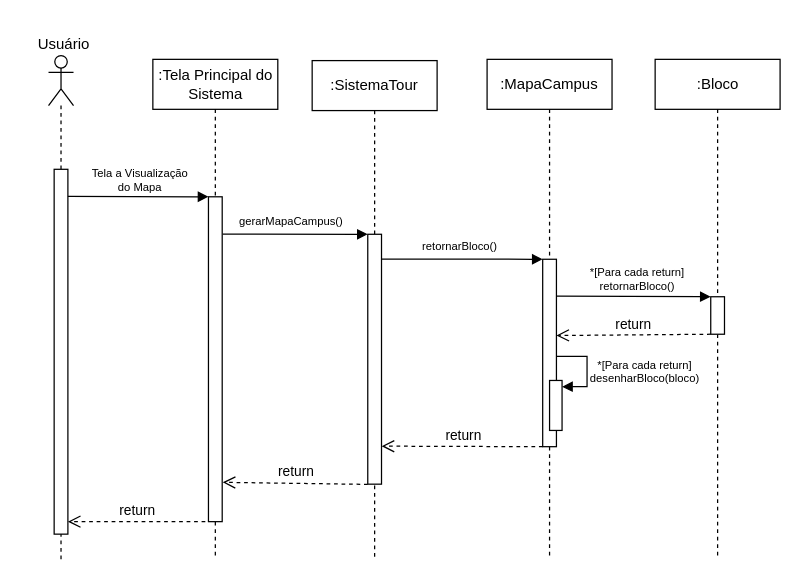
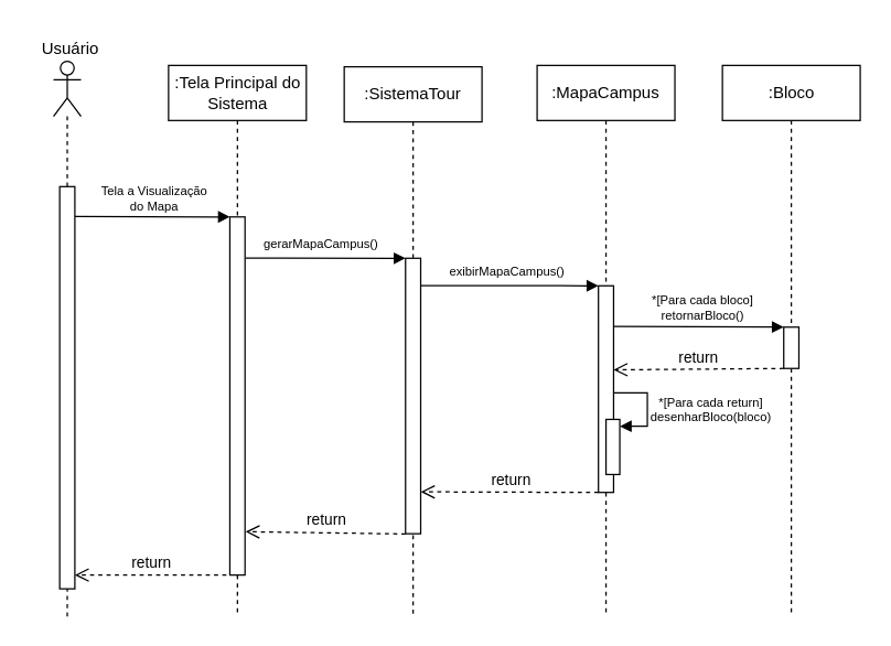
- <mxCell id="26" value="retornarBloco()" style="text;html=1;align=center;verticalAlign=middle;resizable=0;points=[];autosize=1;strokeColor=none;fillColor=none;fontSize=9;" vertex="1" parent="1"><mxGeometry x="312" y="187" width="110" height="20" as="geometry" /></mxCell>
+ <mxCell id="26" value="exibirMapaCampus()" style="text;html=1;align=center;verticalAlign=middle;resizable=0;points=[];autosize=1;strokeColor=none;fillColor=none;fontSize=9;" vertex="1" parent="1"><mxGeometry x="312" y="187" width="110" height="20" as="geometry" /></mxCell>
- <mxCell id="4" value="*[Para cada return]&lt;div&gt;retornarBloco()&lt;/div&gt;" style="text;html=1;align=center;verticalAlign=middle;resizable=0;points=[];autosize=1;strokeColor=none;fillColor=none;fontSize=9;" parent="1" vertex="1"><mxGeometry x="458.98" y="203" width="100" height="40" as="geometry" /></mxCell>
+ <mxCell id="4" value="*[Para cada bloco]&lt;div&gt;retornarBloco()&lt;/div&gt;" style="text;html=1;align=center;verticalAlign=middle;resizable=0;points=[];autosize=1;strokeColor=none;fillColor=none;fontSize=9;" parent="1" vertex="1"><mxGeometry x="458.98" y="203" width="100" height="40" as="geometry" /></mxCell>
